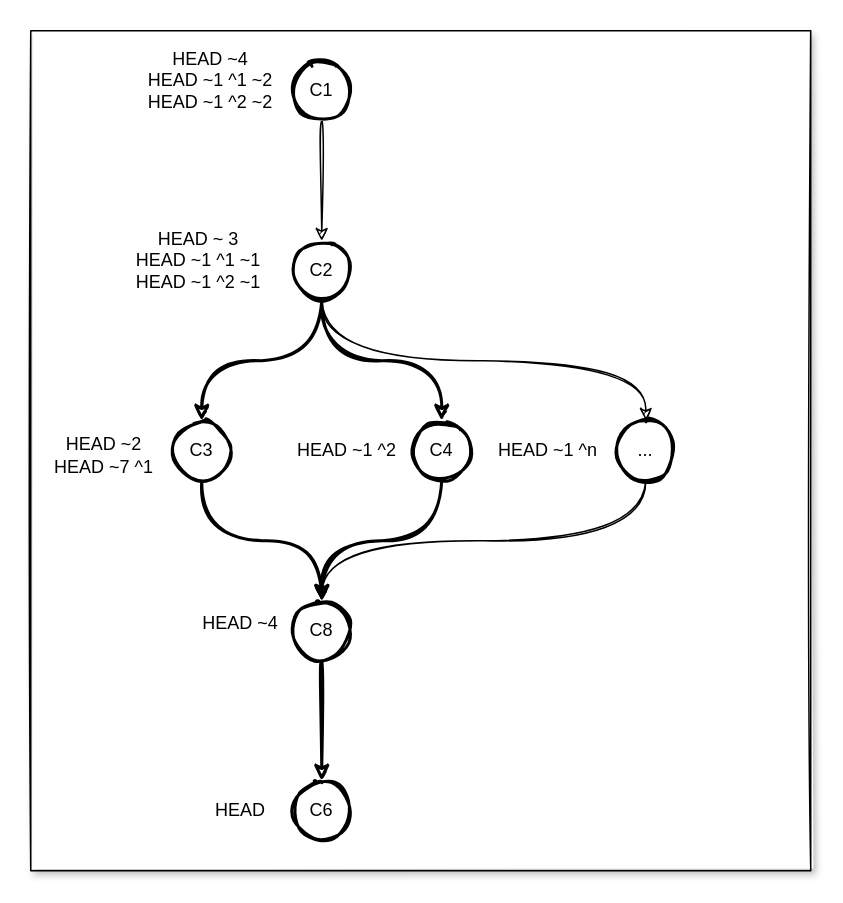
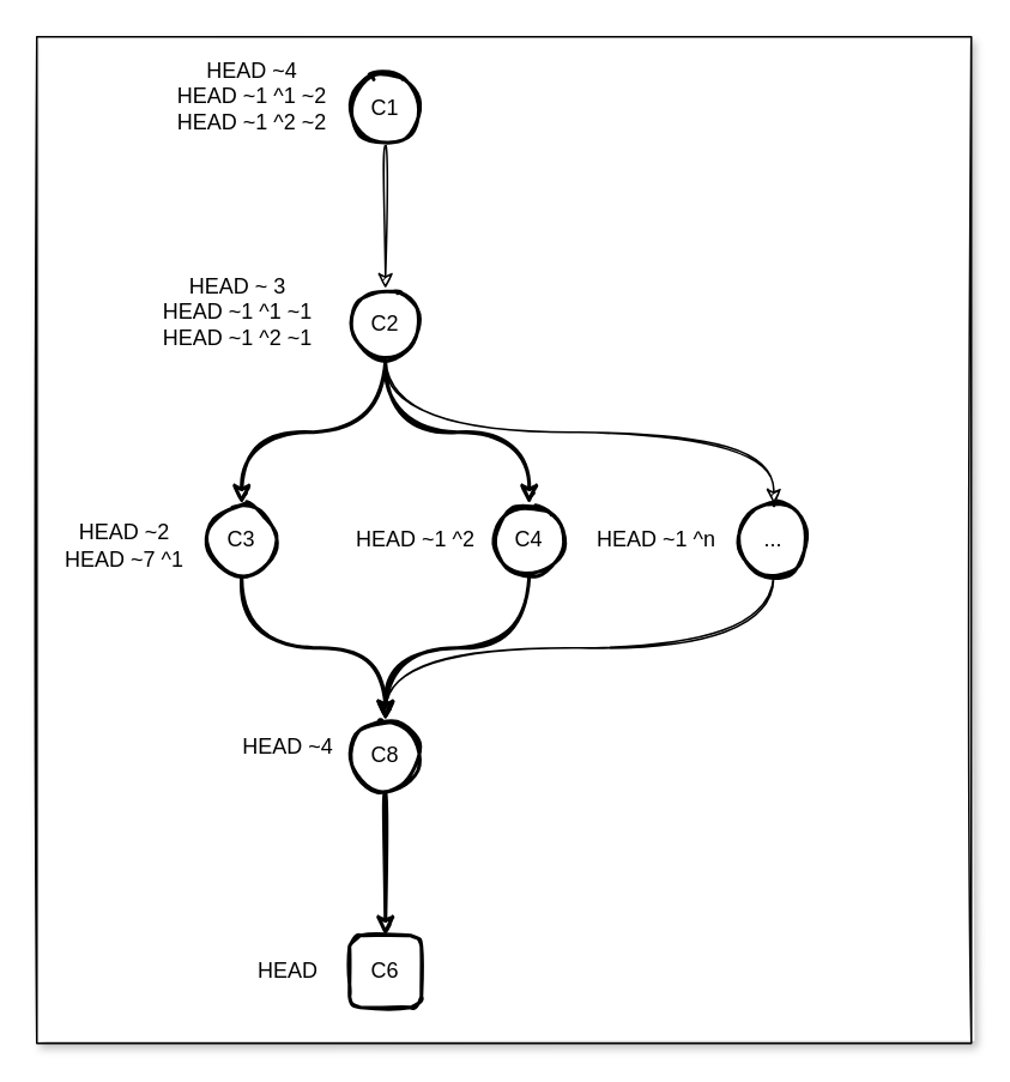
- <mxCell id="8" value="" style="edgeStyle=orthogonalEdgeStyle;orthogonalLoop=1;jettySize=auto;html=1;exitX=0.5;exitY=1;exitDx=0;exitDy=0;strokeWidth=2;sketch=1;curved=1;endArrow=open;" edge="1" parent="1" source="9" target="13"><mxGeometry relative="1" as="geometry" /></mxCell>
+ <mxCell id="8" value="" style="edgeStyle=orthogonalEdgeStyle;orthogonalLoop=1;jettySize=auto;html=1;exitX=0.5;exitY=1;exitDx=0;exitDy=0;strokeWidth=2;sketch=1;curved=1;" edge="1" parent="1" source="9" target="13"><mxGeometry relative="1" as="geometry" /></mxCell>
- <mxCell id="14" value="C6" style="ellipse;whiteSpace=wrap;html=1;aspect=fixed;strokeWidth=2;sketch=1;" vertex="1" parent="1"><mxGeometry x="194" y="520" width="40" height="40" as="geometry" /></mxCell>
+ <mxCell id="14" value="C6" style="whiteSpace=wrap;html=1;aspect=fixed;strokeWidth=2;sketch=1;rounded=1;" vertex="1" parent="1"><mxGeometry x="194" y="520" width="40" height="40" as="geometry" /></mxCell>
